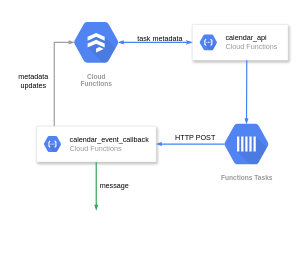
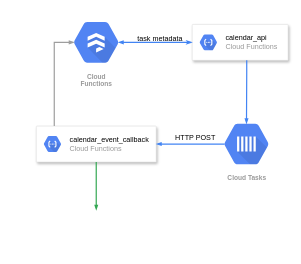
- <mxCell id="17" value="metadata&lt;br&gt;updates" style="text;html=1;align=center;verticalAlign=middle;resizable=0;points=[];autosize=1;fontSize=12;" vertex="1" parent="1"><mxGeometry x="20" y="120" width="70" height="30" as="geometry" /></mxCell>
- <mxCell id="7" value="Functions Tasks" style="html=1;fillColor=#5184F3;strokeColor=none;verticalAlign=top;labelPosition=center;verticalLabelPosition=bottom;align=center;spacingTop=-6;fontSize=11;fontStyle=1;fontColor=#999999;shape=mxgraph.gcp2.hexIcon;prIcon=cloud_tasks" vertex="1" parent="1"><mxGeometry x="354.6" y="190" width="111.97" height="99.25" as="geometry" /></mxCell>
+ <mxCell id="7" value="Cloud Tasks" style="html=1;fillColor=#5184F3;strokeColor=none;verticalAlign=top;labelPosition=center;verticalLabelPosition=bottom;align=center;spacingTop=-6;fontSize=11;fontStyle=1;fontColor=#999999;shape=mxgraph.gcp2.hexIcon;prIcon=cloud_tasks" vertex="1" parent="1"><mxGeometry x="354.6" y="190" width="111.97" height="99.25" as="geometry" /></mxCell>
- <mxCell id="15" value="message" style="text;html=1;align=center;verticalAlign=middle;resizable=0;points=[];autosize=1;fontSize=12;" vertex="1" parent="1"><mxGeometry x="160" y="300" width="60" height="20" as="geometry" /></mxCell>
